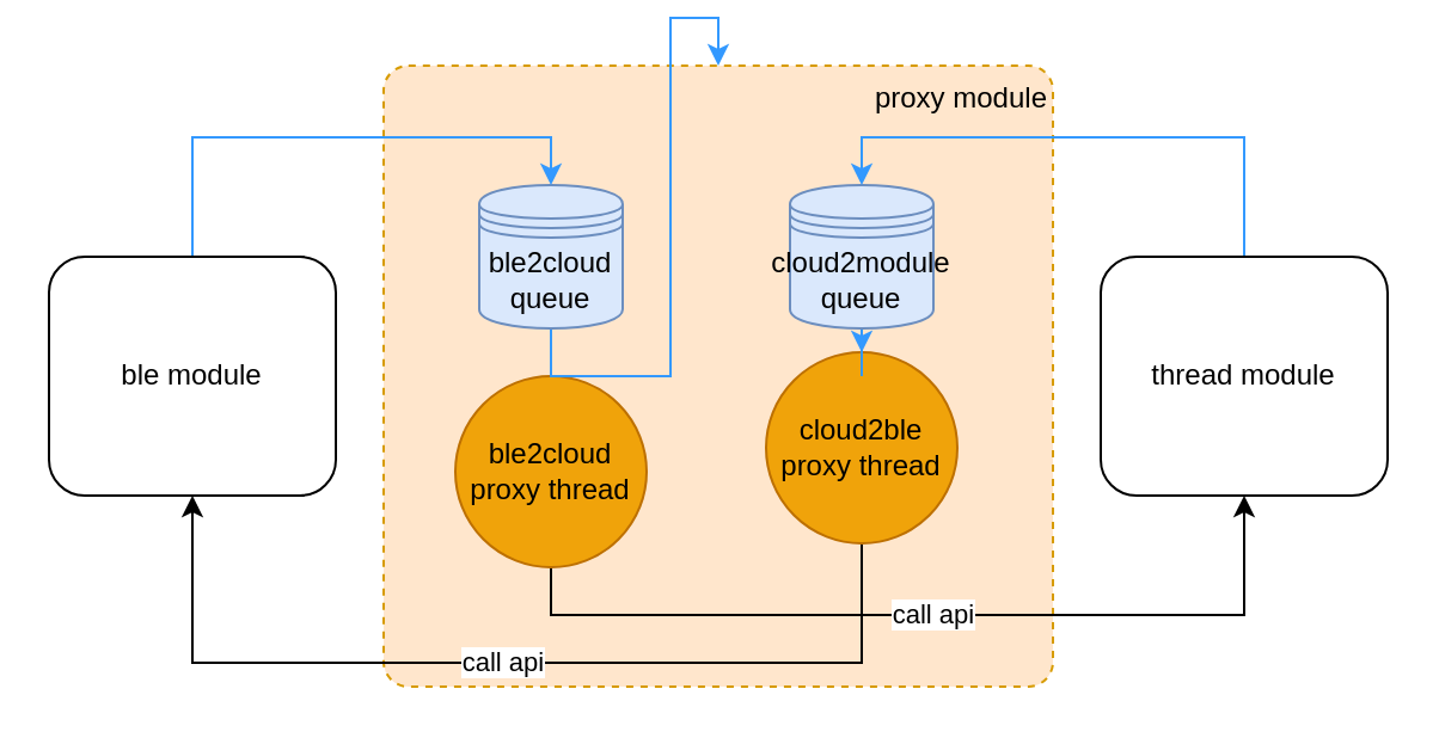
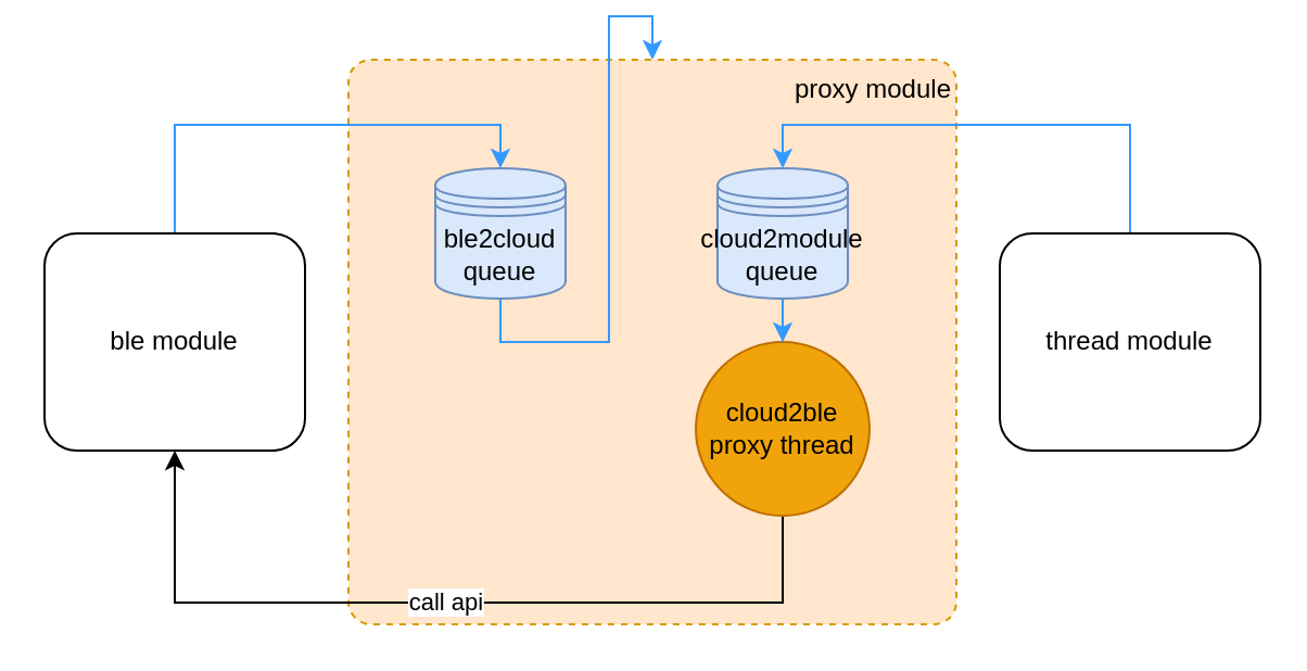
- <mxCell id="6" value="cloud2ble proxy thread" style="ellipse;whiteSpace=wrap;html=1;aspect=fixed;fillColor=#f0a30a;strokeColor=#BD7000;fontColor=#000000;" parent="1" vertex="1"><mxGeometry x="320" y="140" width="80" height="80" as="geometry" /></mxCell>
+ <mxCell id="6" value="cloud2ble proxy thread" style="ellipse;whiteSpace=wrap;html=1;aspect=fixed;fillColor=#f0a30a;strokeColor=#BD7000;fontColor=#000000;" parent="1" vertex="1"><mxGeometry x="320" y="150" width="80" height="80" as="geometry" /></mxCell>
- <mxCell id="4" value="ble2cloud proxy thread" style="ellipse;whiteSpace=wrap;html=1;aspect=fixed;fillColor=#f0a30a;strokeColor=#BD7000;fontColor=#000000;" parent="1" vertex="1"><mxGeometry x="190" y="150" width="80" height="80" as="geometry" /></mxCell>
- <mxCell id="3" value="call api" style="edgeStyle=orthogonalEdgeStyle;rounded=0;orthogonalLoop=1;jettySize=auto;html=1;entryX=0.5;entryY=1;entryDx=0;entryDy=0;strokeColor=#000000;exitX=0.5;exitY=1;exitDx=0;exitDy=0;" parent="1" source="4" target="14" edge="1"><mxGeometry relative="1" as="geometry" /></mxCell>
